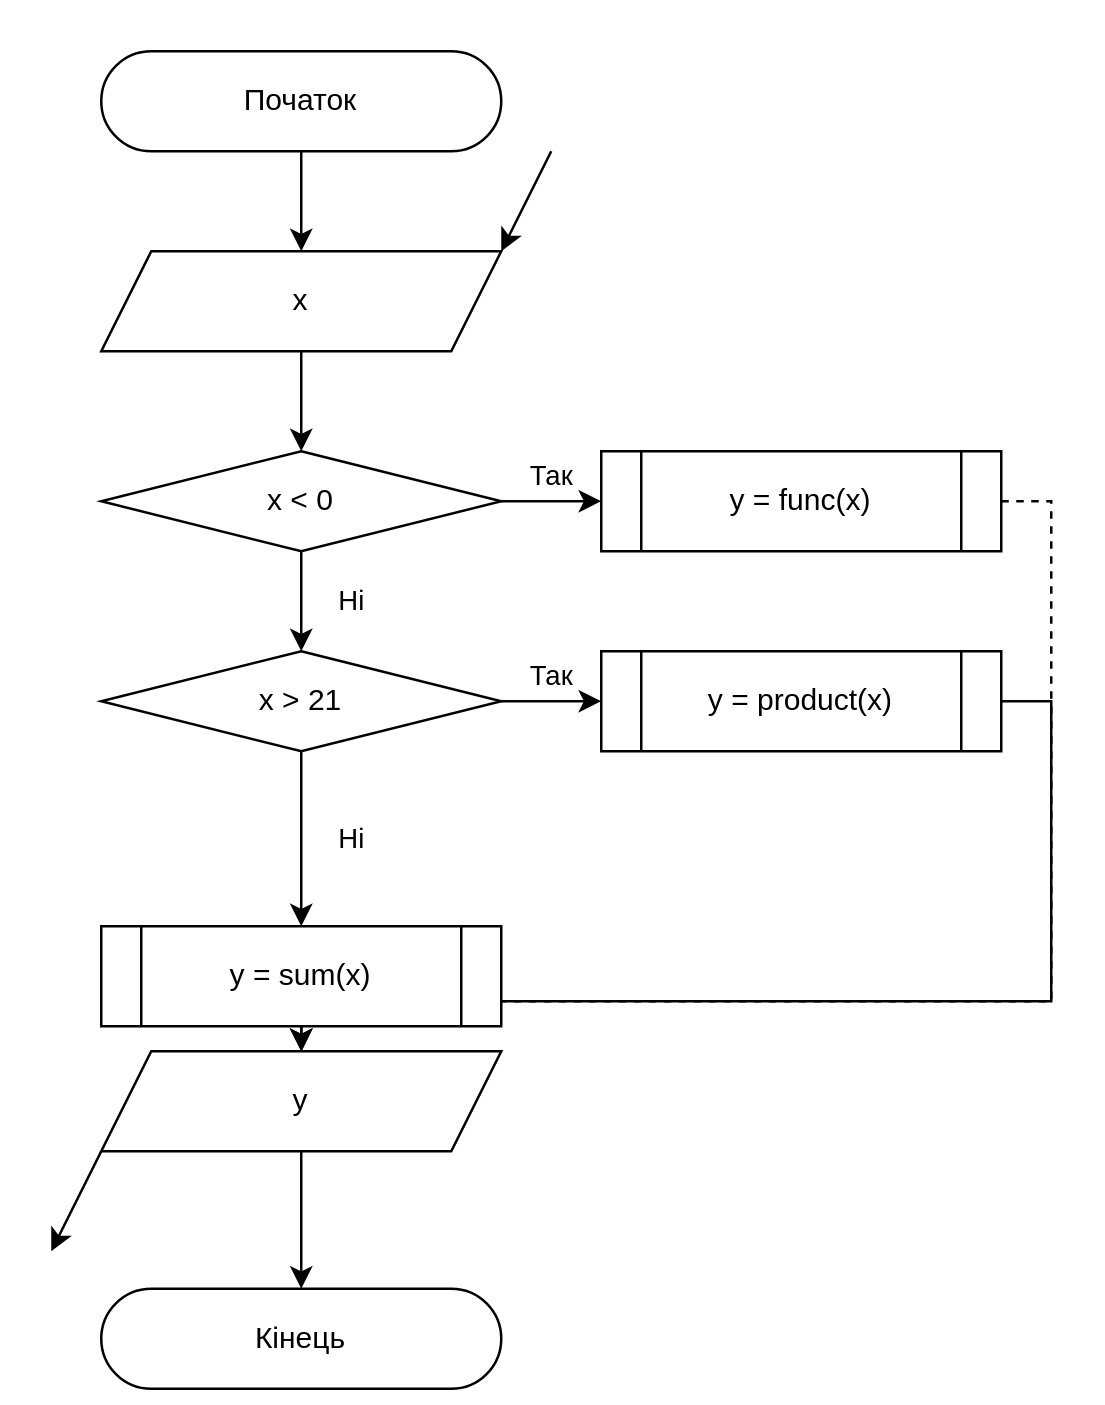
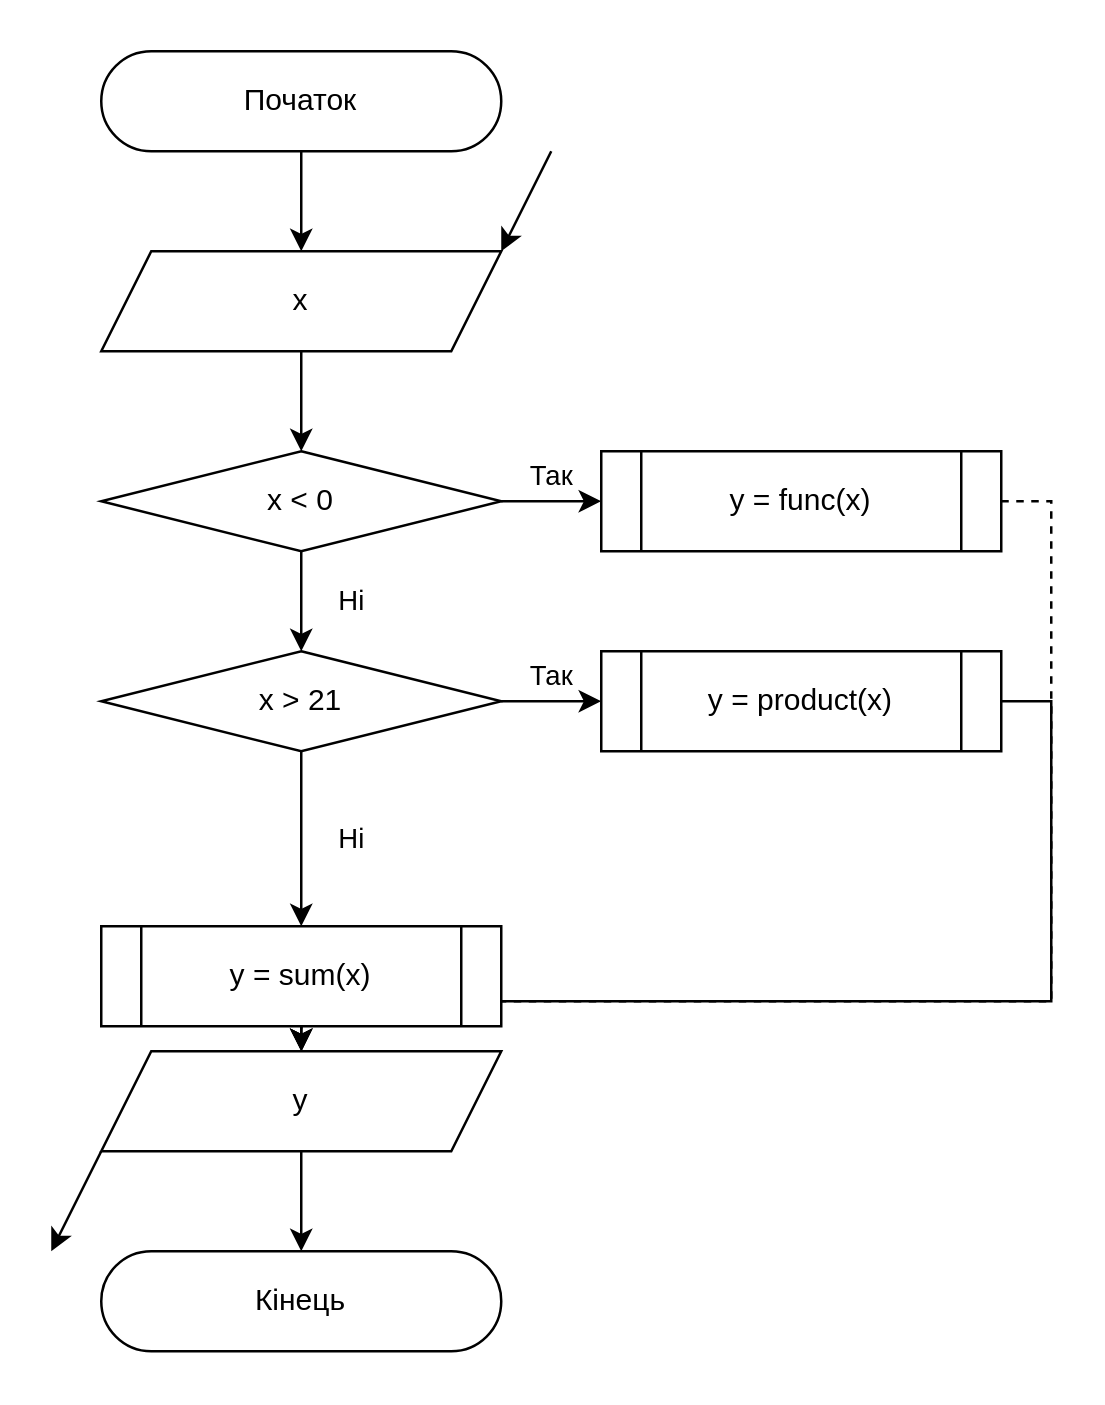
- <mxCell id="23" value="Кінець" style="rounded=1;whiteSpace=wrap;html=1;arcSize=50;fontSize=12;" parent="1" vertex="1"><mxGeometry x="40" y="515" width="160" height="40" as="geometry" /></mxCell>
+ <mxCell id="23" value="Кінець" style="rounded=1;whiteSpace=wrap;html=1;arcSize=50;fontSize=12;" parent="1" vertex="1"><mxGeometry x="40" y="500" width="160" height="40" as="geometry" /></mxCell>
